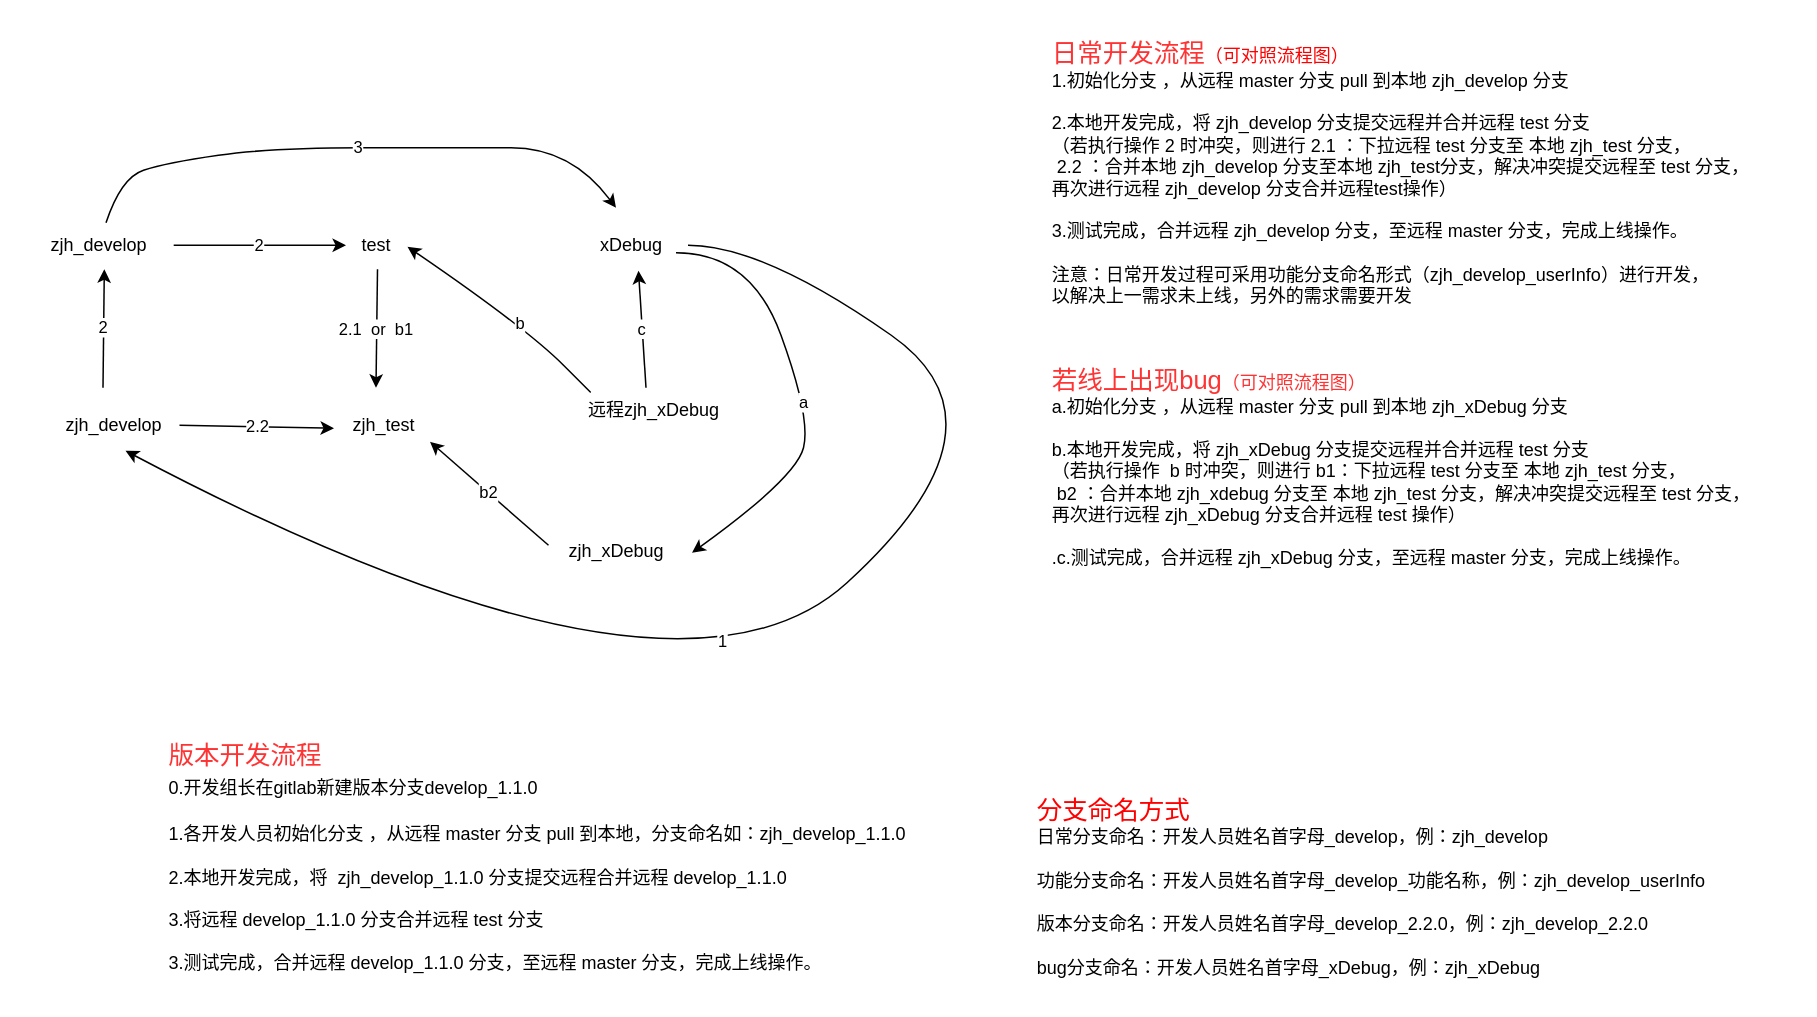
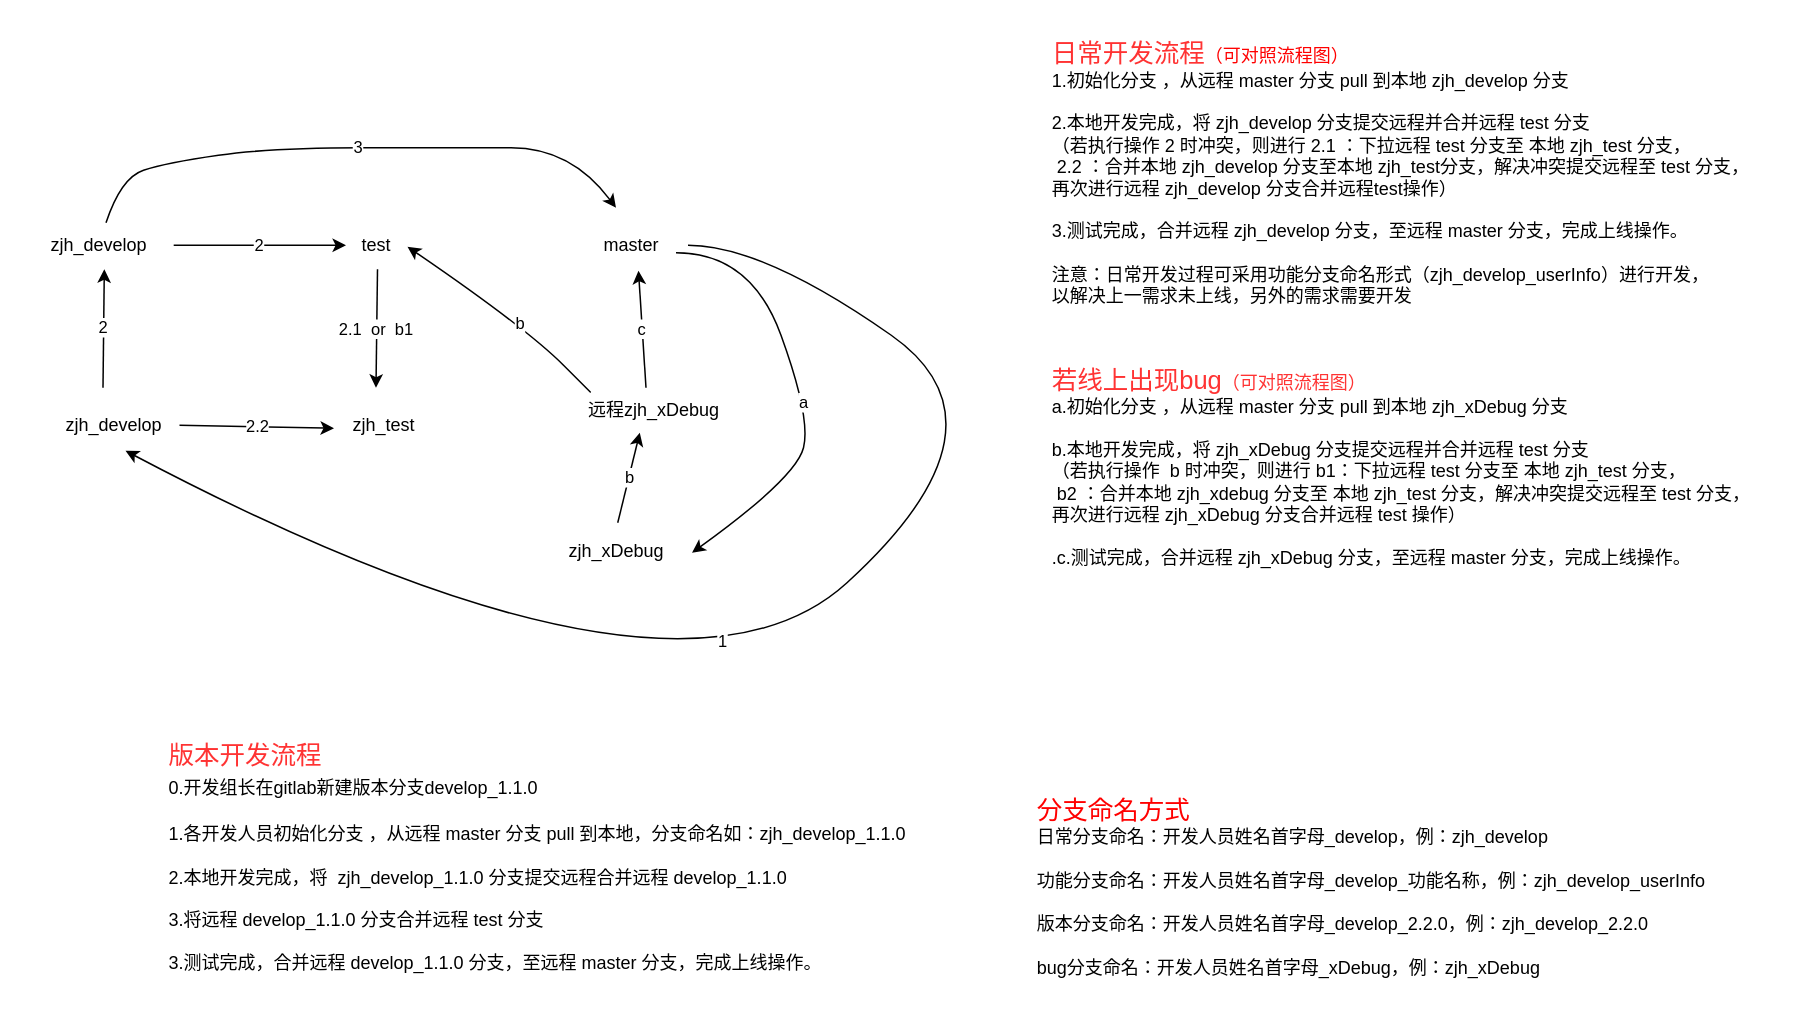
- <mxCell id="4" value="xDebug" style="text;html=1;align=center;verticalAlign=middle;resizable=0;points=[];autosize=1;strokeColor=none;fillColor=none;" parent="1" vertex="1"><mxGeometry x="390" y="148" width="60" height="30" as="geometry" /></mxCell>
+ <mxCell id="4" value="master" style="text;html=1;align=center;verticalAlign=middle;resizable=0;points=[];autosize=1;strokeColor=none;fillColor=none;" parent="1" vertex="1"><mxGeometry x="390" y="148" width="60" height="30" as="geometry" /></mxCell>
+ <mxCell id="20" value="b" style="endArrow=classic;html=1;rounded=0;entryX=0.417;entryY=1;entryDx=0;entryDy=0;entryPerimeter=0;exitX=0.513;exitY=-0.133;exitDx=0;exitDy=0;exitPerimeter=0;" parent="1" source="17" target="10" edge="1"><mxGeometry width="50" height="50" relative="1" as="geometry"><mxPoint x="433" y="358" as="sourcePoint" /><mxPoint x="480" y="308" as="targetPoint" /></mxGeometry></mxCell>
- <mxCell id="11" value="b2" style="endArrow=classic;html=1;rounded=0;exitX=0;exitY=0.367;exitDx=0;exitDy=0;exitPerimeter=0;entryX=1.017;entryY=0.867;entryDx=0;entryDy=0;entryPerimeter=0;" parent="1" source="17" edge="1" target="6"><mxGeometry x="0.004" width="50" height="50" relative="1" as="geometry"><mxPoint x="285" y="288" as="sourcePoint" /><mxPoint x="285" y="356" as="targetPoint" /><mxPoint as="offset" /></mxGeometry></mxCell>
